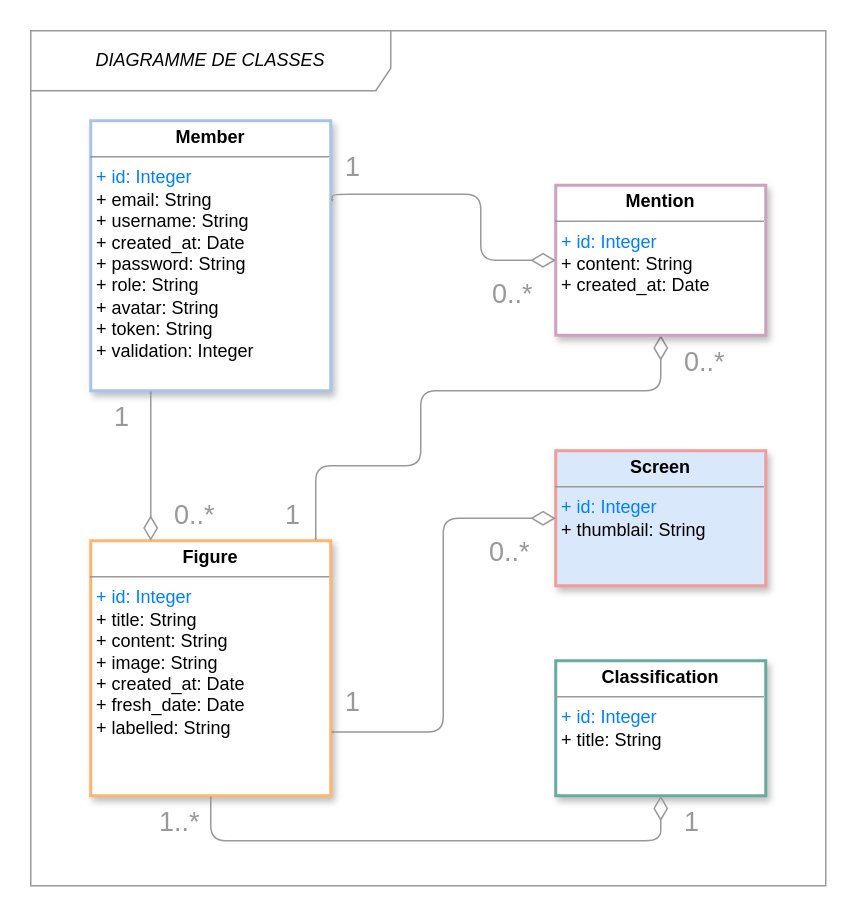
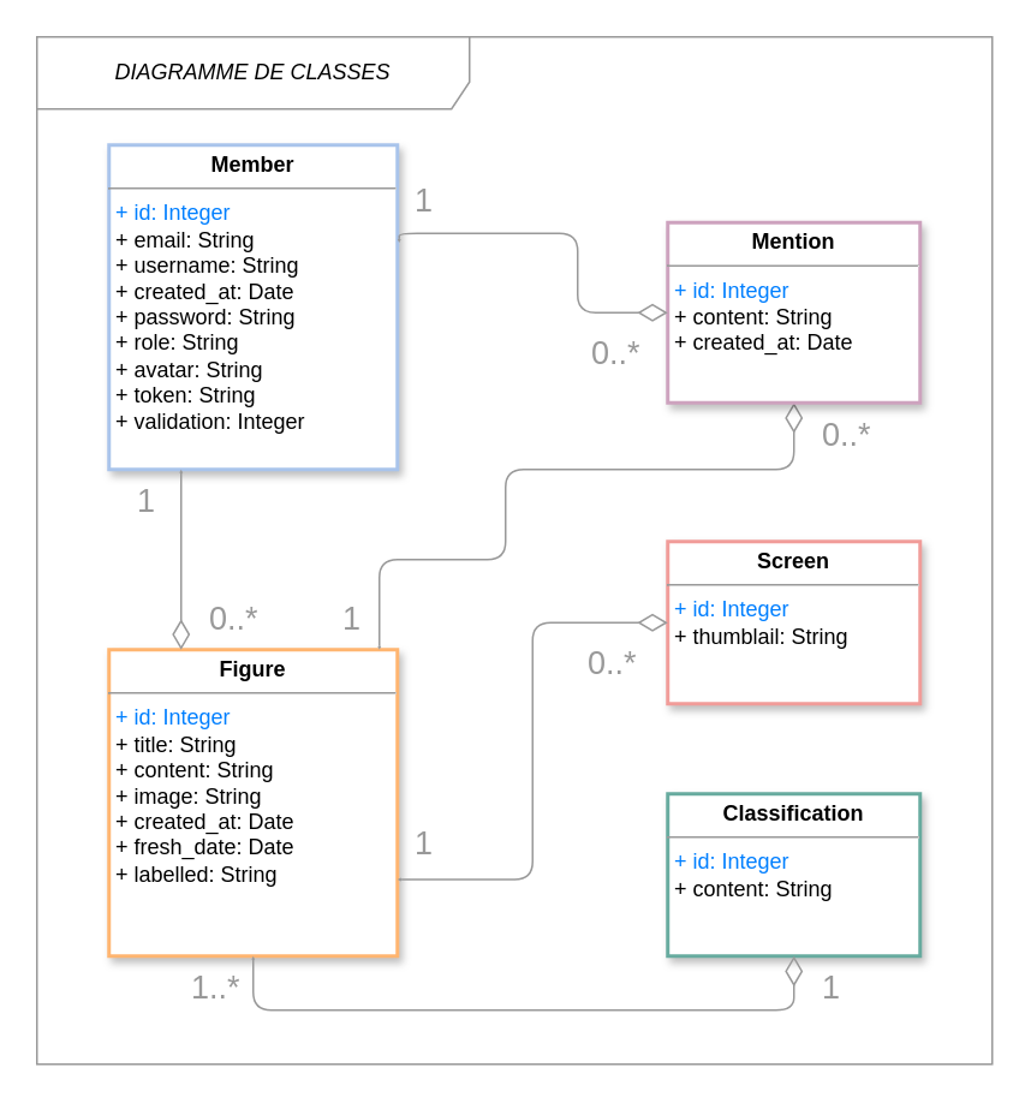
- <mxCell id="15" value="&lt;p style=&quot;margin: 0px ; margin-top: 4px ; text-align: center&quot;&gt;&lt;b&gt;Screen&lt;/b&gt;&lt;/p&gt;&lt;hr size=&quot;1&quot;&gt;&lt;p style=&quot;margin: 0px ; margin-left: 4px&quot;&gt;&lt;font color=&quot;#007fff&quot;&gt;+ id: Integer&lt;/font&gt;&lt;br&gt;&lt;/p&gt;&lt;p style=&quot;margin: 0px ; margin-left: 4px&quot;&gt;&lt;span&gt;+ thumblail: String&lt;/span&gt;&lt;/p&gt;&lt;p style=&quot;margin: 0px ; margin-left: 4px&quot;&gt;&lt;br&gt;&lt;/p&gt;&lt;p style=&quot;margin: 0px ; margin-left: 4px&quot;&gt;&lt;span&gt;&amp;nbsp;&lt;/span&gt;&lt;/p&gt;&lt;p style=&quot;margin: 0px ; margin-left: 4px&quot;&gt;&lt;font color=&quot;#007FFF&quot;&gt;&lt;br&gt;&lt;/font&gt;&lt;/p&gt;" style="verticalAlign=top;align=left;overflow=fill;fontSize=12;fontFamily=Helvetica;html=1;fillColor=#dae8fc;strokeWidth=2;shadow=1;strokeColor=#F19C99;" parent="1" vertex="1"><mxGeometry x="370" y="300" width="140" height="90" as="geometry" /></mxCell>
+ <mxCell id="15" value="&lt;p style=&quot;margin: 0px ; margin-top: 4px ; text-align: center&quot;&gt;&lt;b&gt;Screen&lt;/b&gt;&lt;/p&gt;&lt;hr size=&quot;1&quot;&gt;&lt;p style=&quot;margin: 0px ; margin-left: 4px&quot;&gt;&lt;font color=&quot;#007fff&quot;&gt;+ id: Integer&lt;/font&gt;&lt;br&gt;&lt;/p&gt;&lt;p style=&quot;margin: 0px ; margin-left: 4px&quot;&gt;&lt;span&gt;+ thumblail: String&lt;/span&gt;&lt;/p&gt;&lt;p style=&quot;margin: 0px ; margin-left: 4px&quot;&gt;&lt;br&gt;&lt;/p&gt;&lt;p style=&quot;margin: 0px ; margin-left: 4px&quot;&gt;&lt;span&gt;&amp;nbsp;&lt;/span&gt;&lt;/p&gt;&lt;p style=&quot;margin: 0px ; margin-left: 4px&quot;&gt;&lt;font color=&quot;#007FFF&quot;&gt;&lt;br&gt;&lt;/font&gt;&lt;/p&gt;" style="verticalAlign=top;align=left;overflow=fill;fontSize=12;fontFamily=Helvetica;html=1;fillColor=#FFFFFF;strokeWidth=2;shadow=1;strokeColor=#F19C99;" parent="1" vertex="1"><mxGeometry x="370" y="300" width="140" height="90" as="geometry" /></mxCell>
- <mxCell id="11" value="&lt;p style=&quot;margin: 0px ; margin-top: 4px ; text-align: center&quot;&gt;&lt;b&gt;Classification&lt;/b&gt;&lt;/p&gt;&lt;hr size=&quot;1&quot;&gt;&lt;p style=&quot;margin: 0px ; margin-left: 4px&quot;&gt;&lt;font color=&quot;#007fff&quot;&gt;+ id: Integer&lt;/font&gt;&lt;br&gt;&lt;/p&gt;&lt;p style=&quot;margin: 0px ; margin-left: 4px&quot;&gt;&lt;span&gt;+ title: String&lt;/span&gt;&lt;/p&gt;&lt;p style=&quot;margin: 0px ; margin-left: 4px&quot;&gt;&lt;br&gt;&lt;/p&gt;&lt;p style=&quot;margin: 0px ; margin-left: 4px&quot;&gt;&lt;span&gt;&amp;nbsp;&lt;/span&gt;&lt;/p&gt;&lt;p style=&quot;margin: 0px ; margin-left: 4px&quot;&gt;&lt;font color=&quot;#007FFF&quot;&gt;&lt;br&gt;&lt;/font&gt;&lt;/p&gt;" style="verticalAlign=top;align=left;overflow=fill;fontSize=12;fontFamily=Helvetica;html=1;fillColor=#FFFFFF;strokeWidth=2;shadow=1;strokeColor=#67AB9F;" parent="1" vertex="1"><mxGeometry x="370" y="440" width="140" height="90" as="geometry" /></mxCell>
+ <mxCell id="11" value="&lt;p style=&quot;margin: 0px ; margin-top: 4px ; text-align: center&quot;&gt;&lt;b&gt;Classification&lt;/b&gt;&lt;/p&gt;&lt;hr size=&quot;1&quot;&gt;&lt;p style=&quot;margin: 0px ; margin-left: 4px&quot;&gt;&lt;font color=&quot;#007fff&quot;&gt;+ id: Integer&lt;/font&gt;&lt;br&gt;&lt;/p&gt;&lt;p style=&quot;margin: 0px ; margin-left: 4px&quot;&gt;&lt;span&gt;+ content: String&lt;/span&gt;&lt;/p&gt;&lt;p style=&quot;margin: 0px ; margin-left: 4px&quot;&gt;&lt;br&gt;&lt;/p&gt;&lt;p style=&quot;margin: 0px ; margin-left: 4px&quot;&gt;&lt;span&gt;&amp;nbsp;&lt;/span&gt;&lt;/p&gt;&lt;p style=&quot;margin: 0px ; margin-left: 4px&quot;&gt;&lt;font color=&quot;#007FFF&quot;&gt;&lt;br&gt;&lt;/font&gt;&lt;/p&gt;" style="verticalAlign=top;align=left;overflow=fill;fontSize=12;fontFamily=Helvetica;html=1;fillColor=#FFFFFF;strokeWidth=2;shadow=1;strokeColor=#67AB9F;" parent="1" vertex="1"><mxGeometry x="370" y="440" width="140" height="90" as="geometry" /></mxCell>
